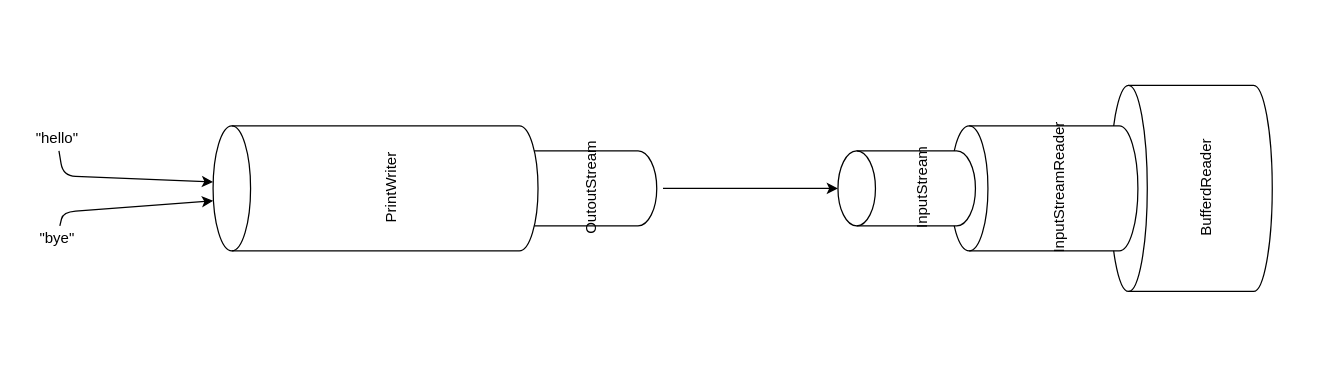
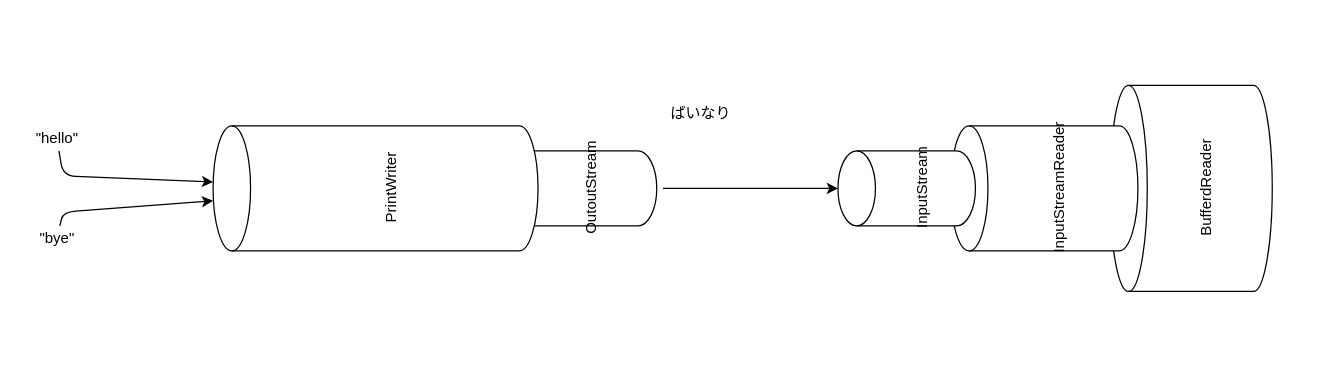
+ <mxCell id="12" value="ばいなり" style="text;html=1;align=center;verticalAlign=middle;resizable=0;points=[];autosize=1;strokeColor=none;" vertex="1" parent="1"><mxGeometry x="530" y="80" width="60" height="20" as="geometry" /></mxCell>
